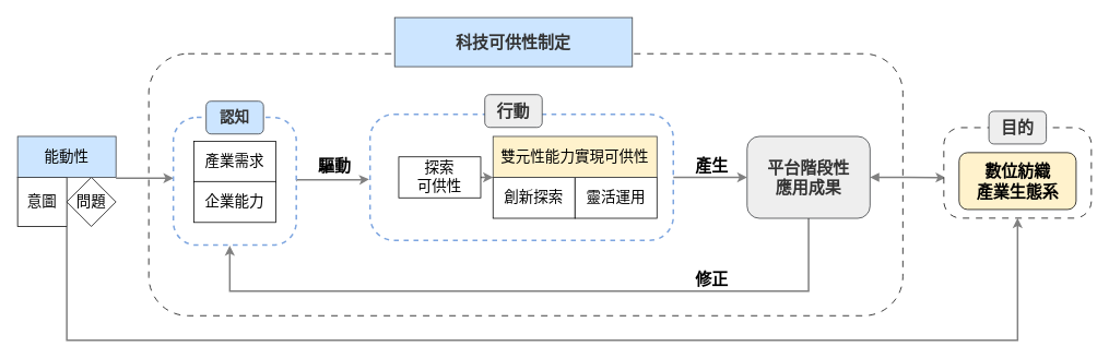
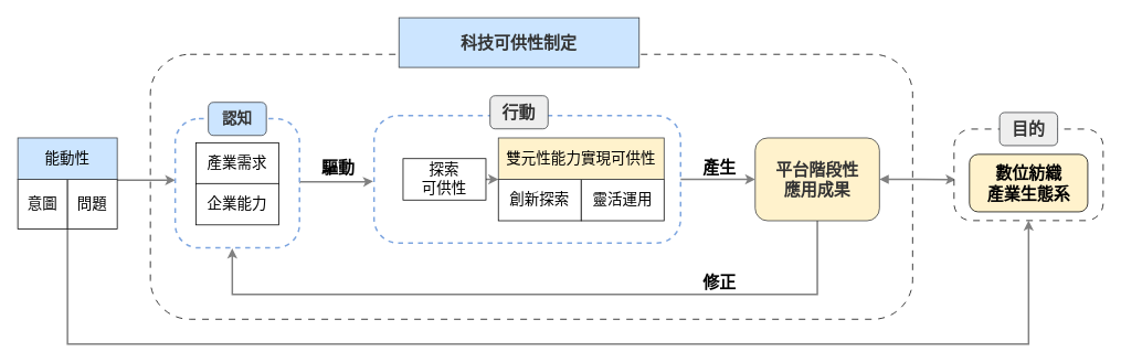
- <mxCell id="10" value="&lt;font color=&quot;#333333&quot;&gt;&lt;b&gt;平台階段性&lt;/b&gt;&lt;/font&gt;&lt;div&gt;&lt;font color=&quot;#333333&quot;&gt;&lt;b&gt;應用成果&lt;/b&gt;&lt;/font&gt;&lt;/div&gt;" style="rounded=1;whiteSpace=wrap;html=1;strokeColor=#36393d;fillColor=#eeeeee;fontFamily=標楷體;fontSize=20;fontStyle=0" parent="1" vertex="1"><mxGeometry x="911" y="166" width="150" height="100" as="geometry" /></mxCell>
+ <mxCell id="10" value="&lt;font color=&quot;#333333&quot;&gt;&lt;b&gt;平台階段性&lt;/b&gt;&lt;/font&gt;&lt;div&gt;&lt;font color=&quot;#333333&quot;&gt;&lt;b&gt;應用成果&lt;/b&gt;&lt;/font&gt;&lt;/div&gt;" style="rounded=1;whiteSpace=wrap;html=1;strokeColor=#36393d;fillColor=#fff2cc;fontFamily=標楷體;fontSize=20;fontStyle=0;" parent="1" vertex="1"><mxGeometry x="911" y="166" width="150" height="100" as="geometry" /></mxCell>
- <mxCell id="19" value="問題" style="rhombus;whiteSpace=wrap;html=1;movable=1;resizable=1;rotatable=1;deletable=1;editable=1;locked=0;connectable=1;fontFamily=標楷體;fontSize=18;fontStyle=0;" parent="17" vertex="1"><mxGeometry x="60" y="50" width="60" height="60" as="geometry" /></mxCell>
+ <mxCell id="19" value="問題" style="rounded=0;whiteSpace=wrap;html=1;movable=1;resizable=1;rotatable=1;deletable=1;editable=1;locked=0;connectable=1;fontFamily=標楷體;fontSize=18;fontStyle=0" parent="17" vertex="1"><mxGeometry x="60" y="50" width="60" height="60" as="geometry" /></mxCell>
